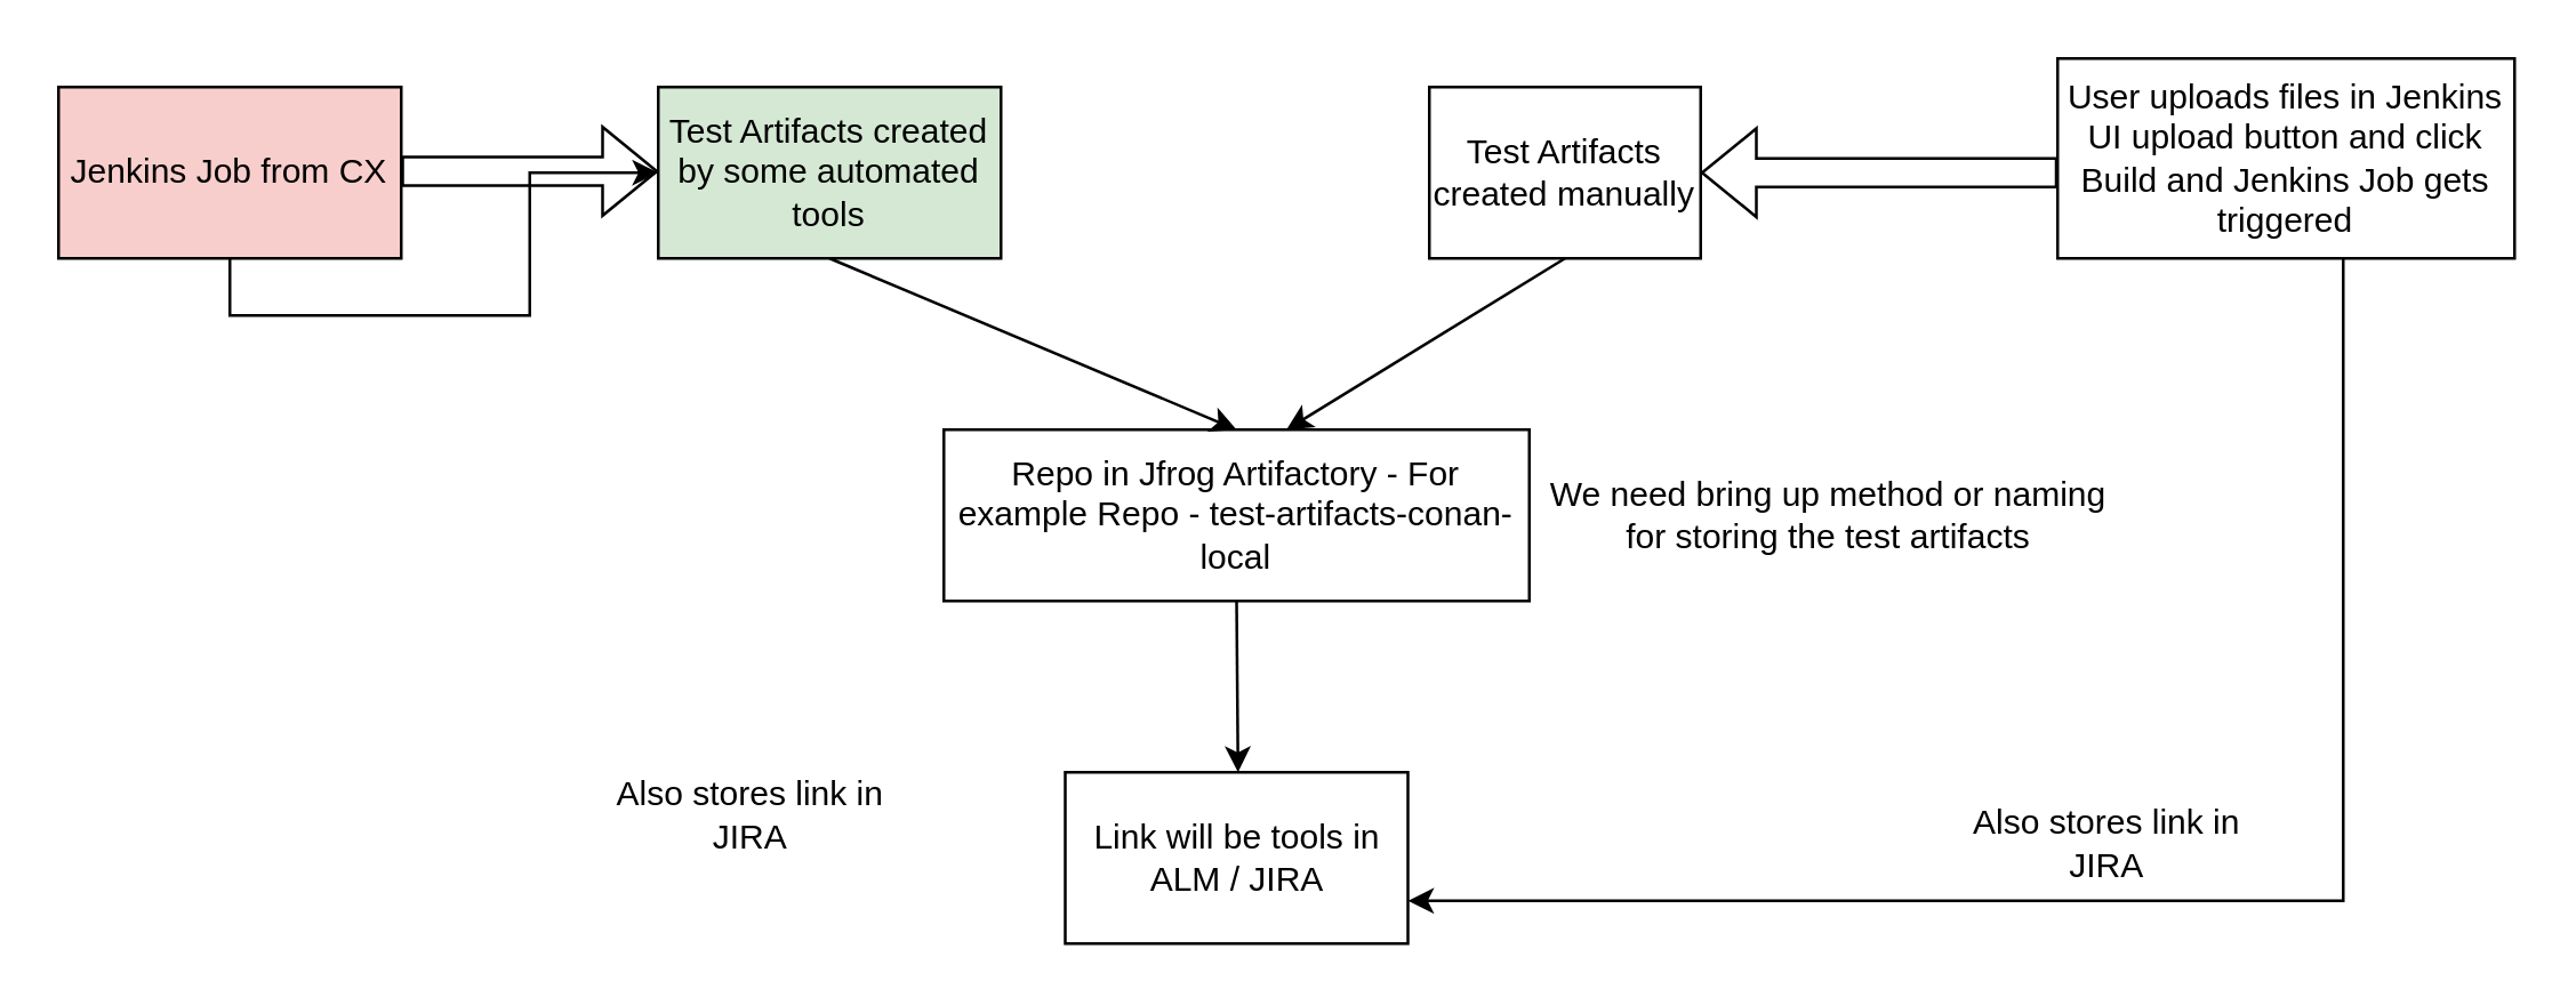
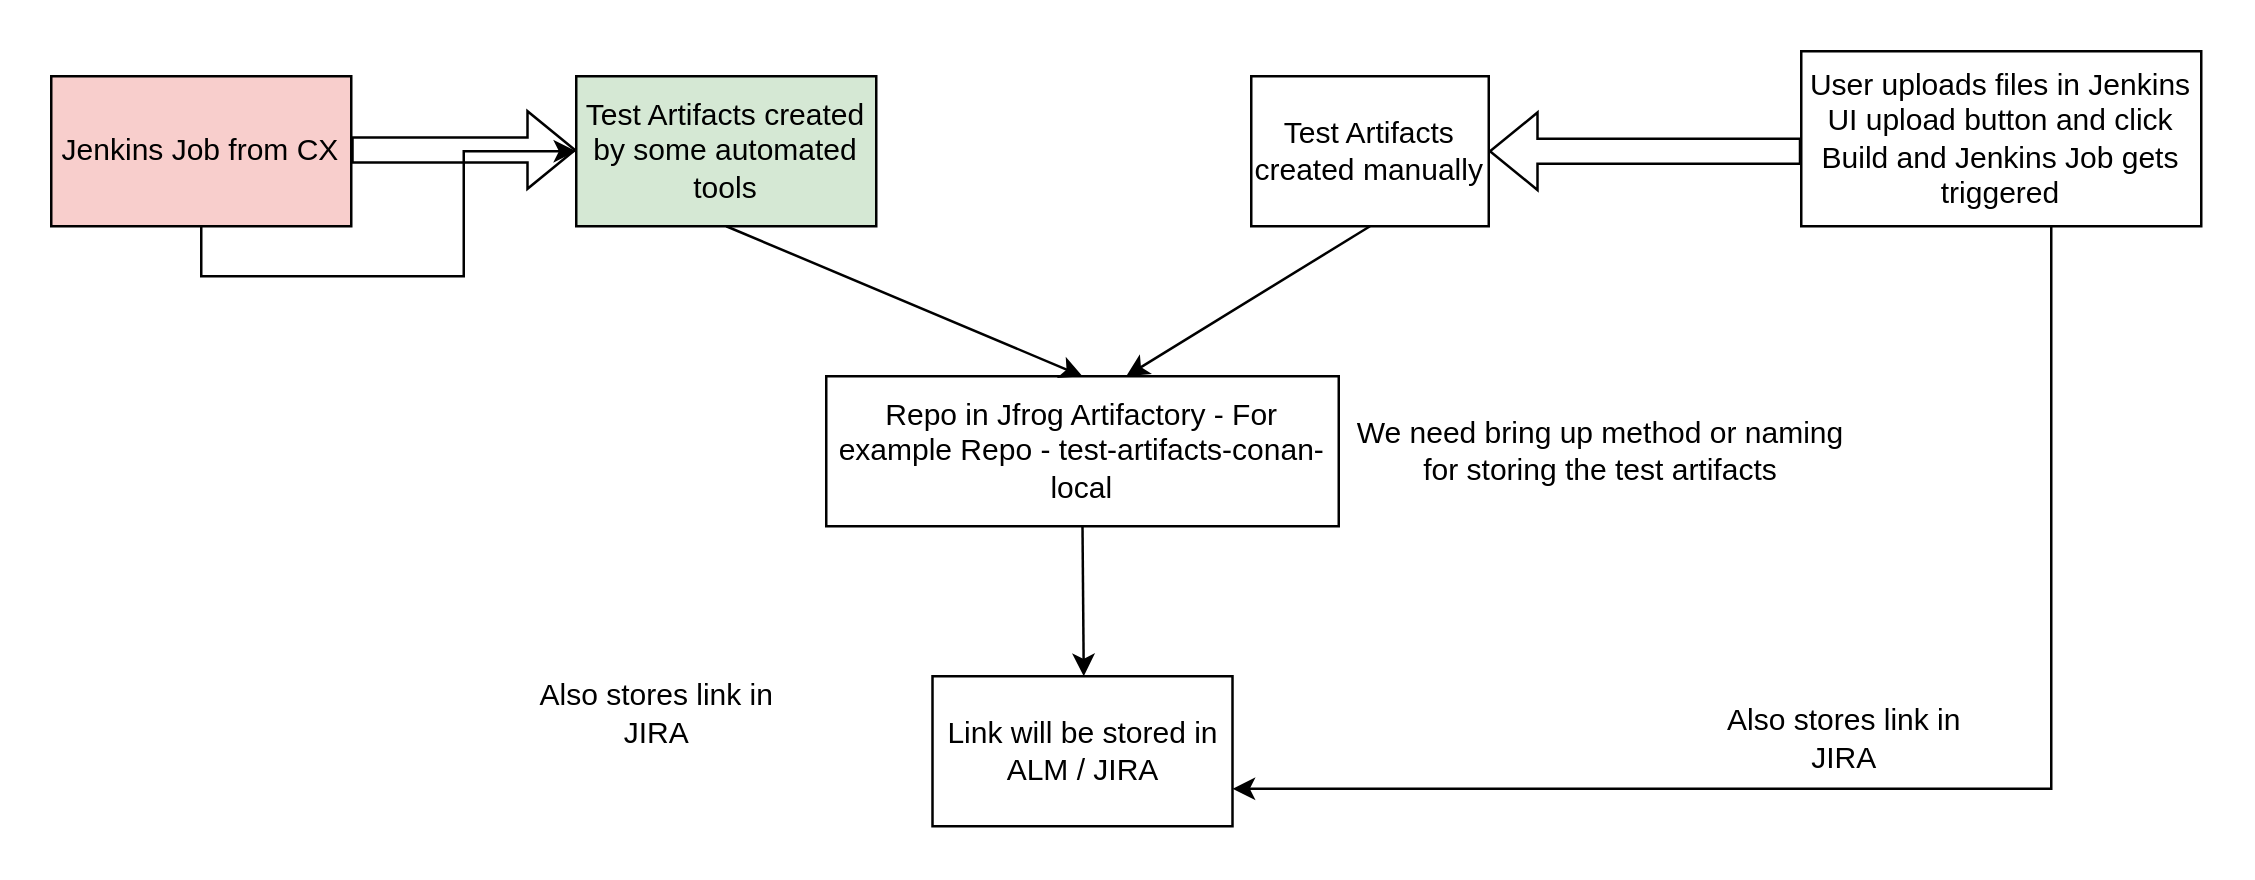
- <mxCell id="8" value="Link will be tools in ALM / JIRA" style="rounded=0;whiteSpace=wrap;html=1;" parent="1" vertex="1"><mxGeometry x="372.5" y="270" width="120" height="60" as="geometry" /></mxCell>
+ <mxCell id="8" value="Link will be stored in ALM / JIRA" style="rounded=0;whiteSpace=wrap;html=1;" parent="1" vertex="1"><mxGeometry x="372.5" y="270" width="120" height="60" as="geometry" /></mxCell>
